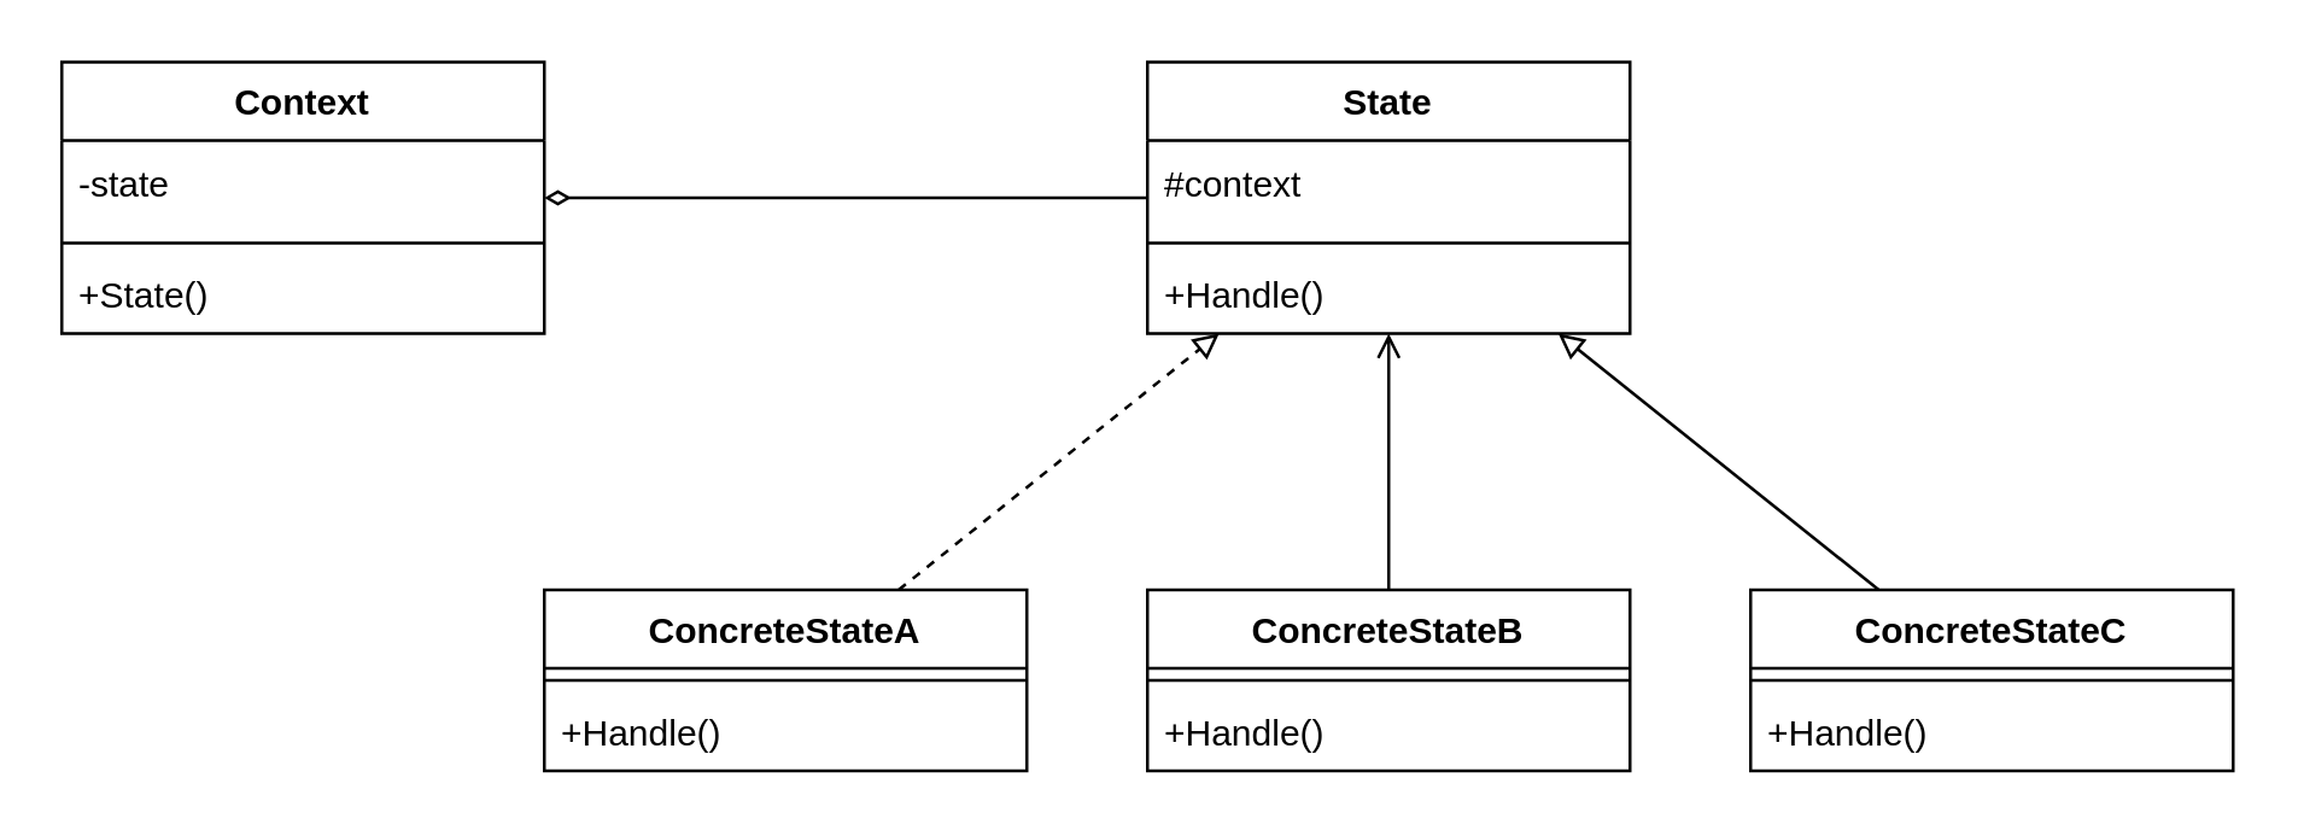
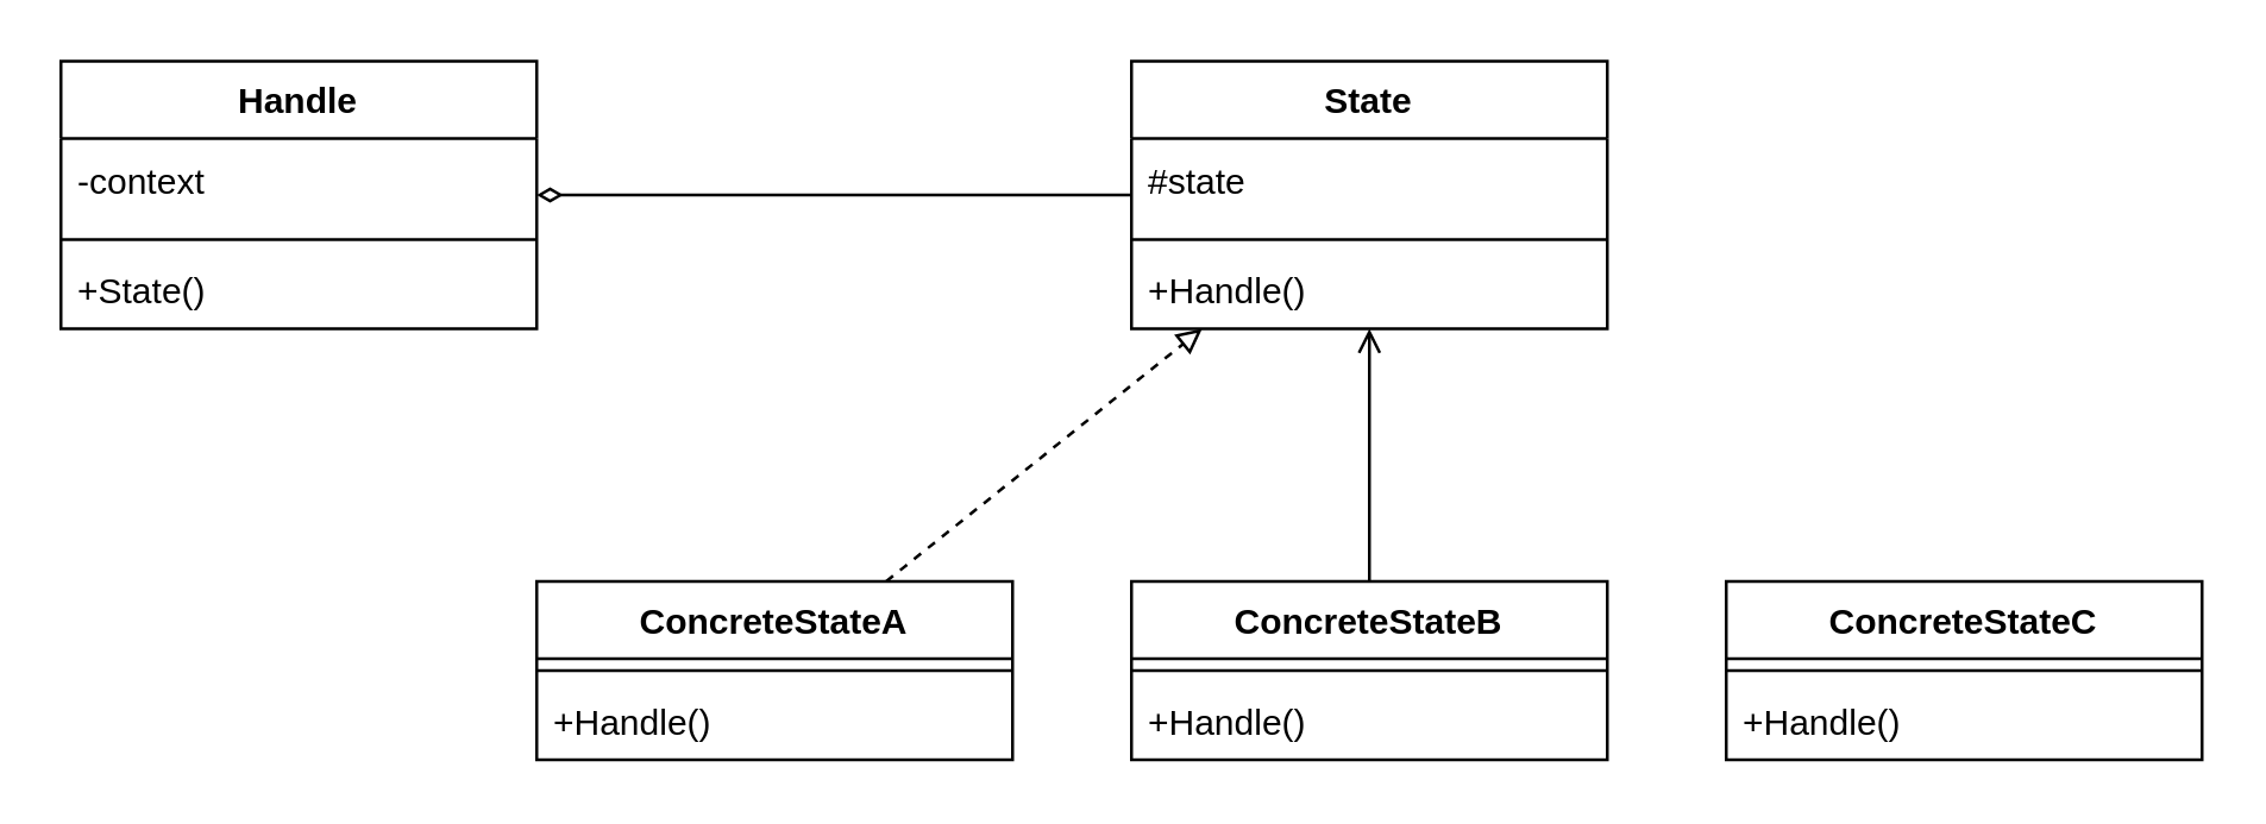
- <mxCell id="2" value="Context" style="swimlane;fontStyle=1;align=center;verticalAlign=top;childLayout=stackLayout;horizontal=1;startSize=26;horizontalStack=0;resizeParent=1;resizeParentMax=0;resizeLast=0;collapsible=1;marginBottom=0;whiteSpace=wrap;html=1;" vertex="1" parent="1"><mxGeometry x="20" y="20" width="160" height="90" as="geometry" /></mxCell>
+ <mxCell id="2" value="Handle" style="swimlane;fontStyle=1;align=center;verticalAlign=top;childLayout=stackLayout;horizontal=1;startSize=26;horizontalStack=0;resizeParent=1;resizeParentMax=0;resizeLast=0;collapsible=1;marginBottom=0;whiteSpace=wrap;html=1;" vertex="1" parent="1"><mxGeometry x="20" y="20" width="160" height="90" as="geometry" /></mxCell>
- <mxCell id="3" value="-state" style="text;html=1;strokeColor=none;fillColor=none;align=left;verticalAlign=middle;whiteSpace=wrap;rounded=0;spacingLeft=4;spacingRight=4;" vertex="1" parent="2"><mxGeometry y="26" width="160" height="30" as="geometry" /></mxCell>
+ <mxCell id="3" value="-context" style="text;html=1;strokeColor=none;fillColor=none;align=left;verticalAlign=middle;whiteSpace=wrap;rounded=0;spacingLeft=4;spacingRight=4;" vertex="1" parent="2"><mxGeometry y="26" width="160" height="30" as="geometry" /></mxCell>
- <mxCell id="8" value="#context" style="text;html=1;strokeColor=none;fillColor=none;align=left;verticalAlign=middle;whiteSpace=wrap;rounded=0;spacingLeft=4;spacingRight=4;" vertex="1" parent="7"><mxGeometry y="26" width="160" height="30" as="geometry" /></mxCell>
+ <mxCell id="8" value="#state" style="text;html=1;strokeColor=none;fillColor=none;align=left;verticalAlign=middle;whiteSpace=wrap;rounded=0;spacingLeft=4;spacingRight=4;" vertex="1" parent="7"><mxGeometry y="26" width="160" height="30" as="geometry" /></mxCell>
- <mxCell id="15" style="edgeStyle=none;rounded=0;orthogonalLoop=1;jettySize=auto;html=1;endArrow=block;endFill=0;" edge="1" parent="1" source="16" target="7"><mxGeometry relative="1" as="geometry" /></mxCell>
